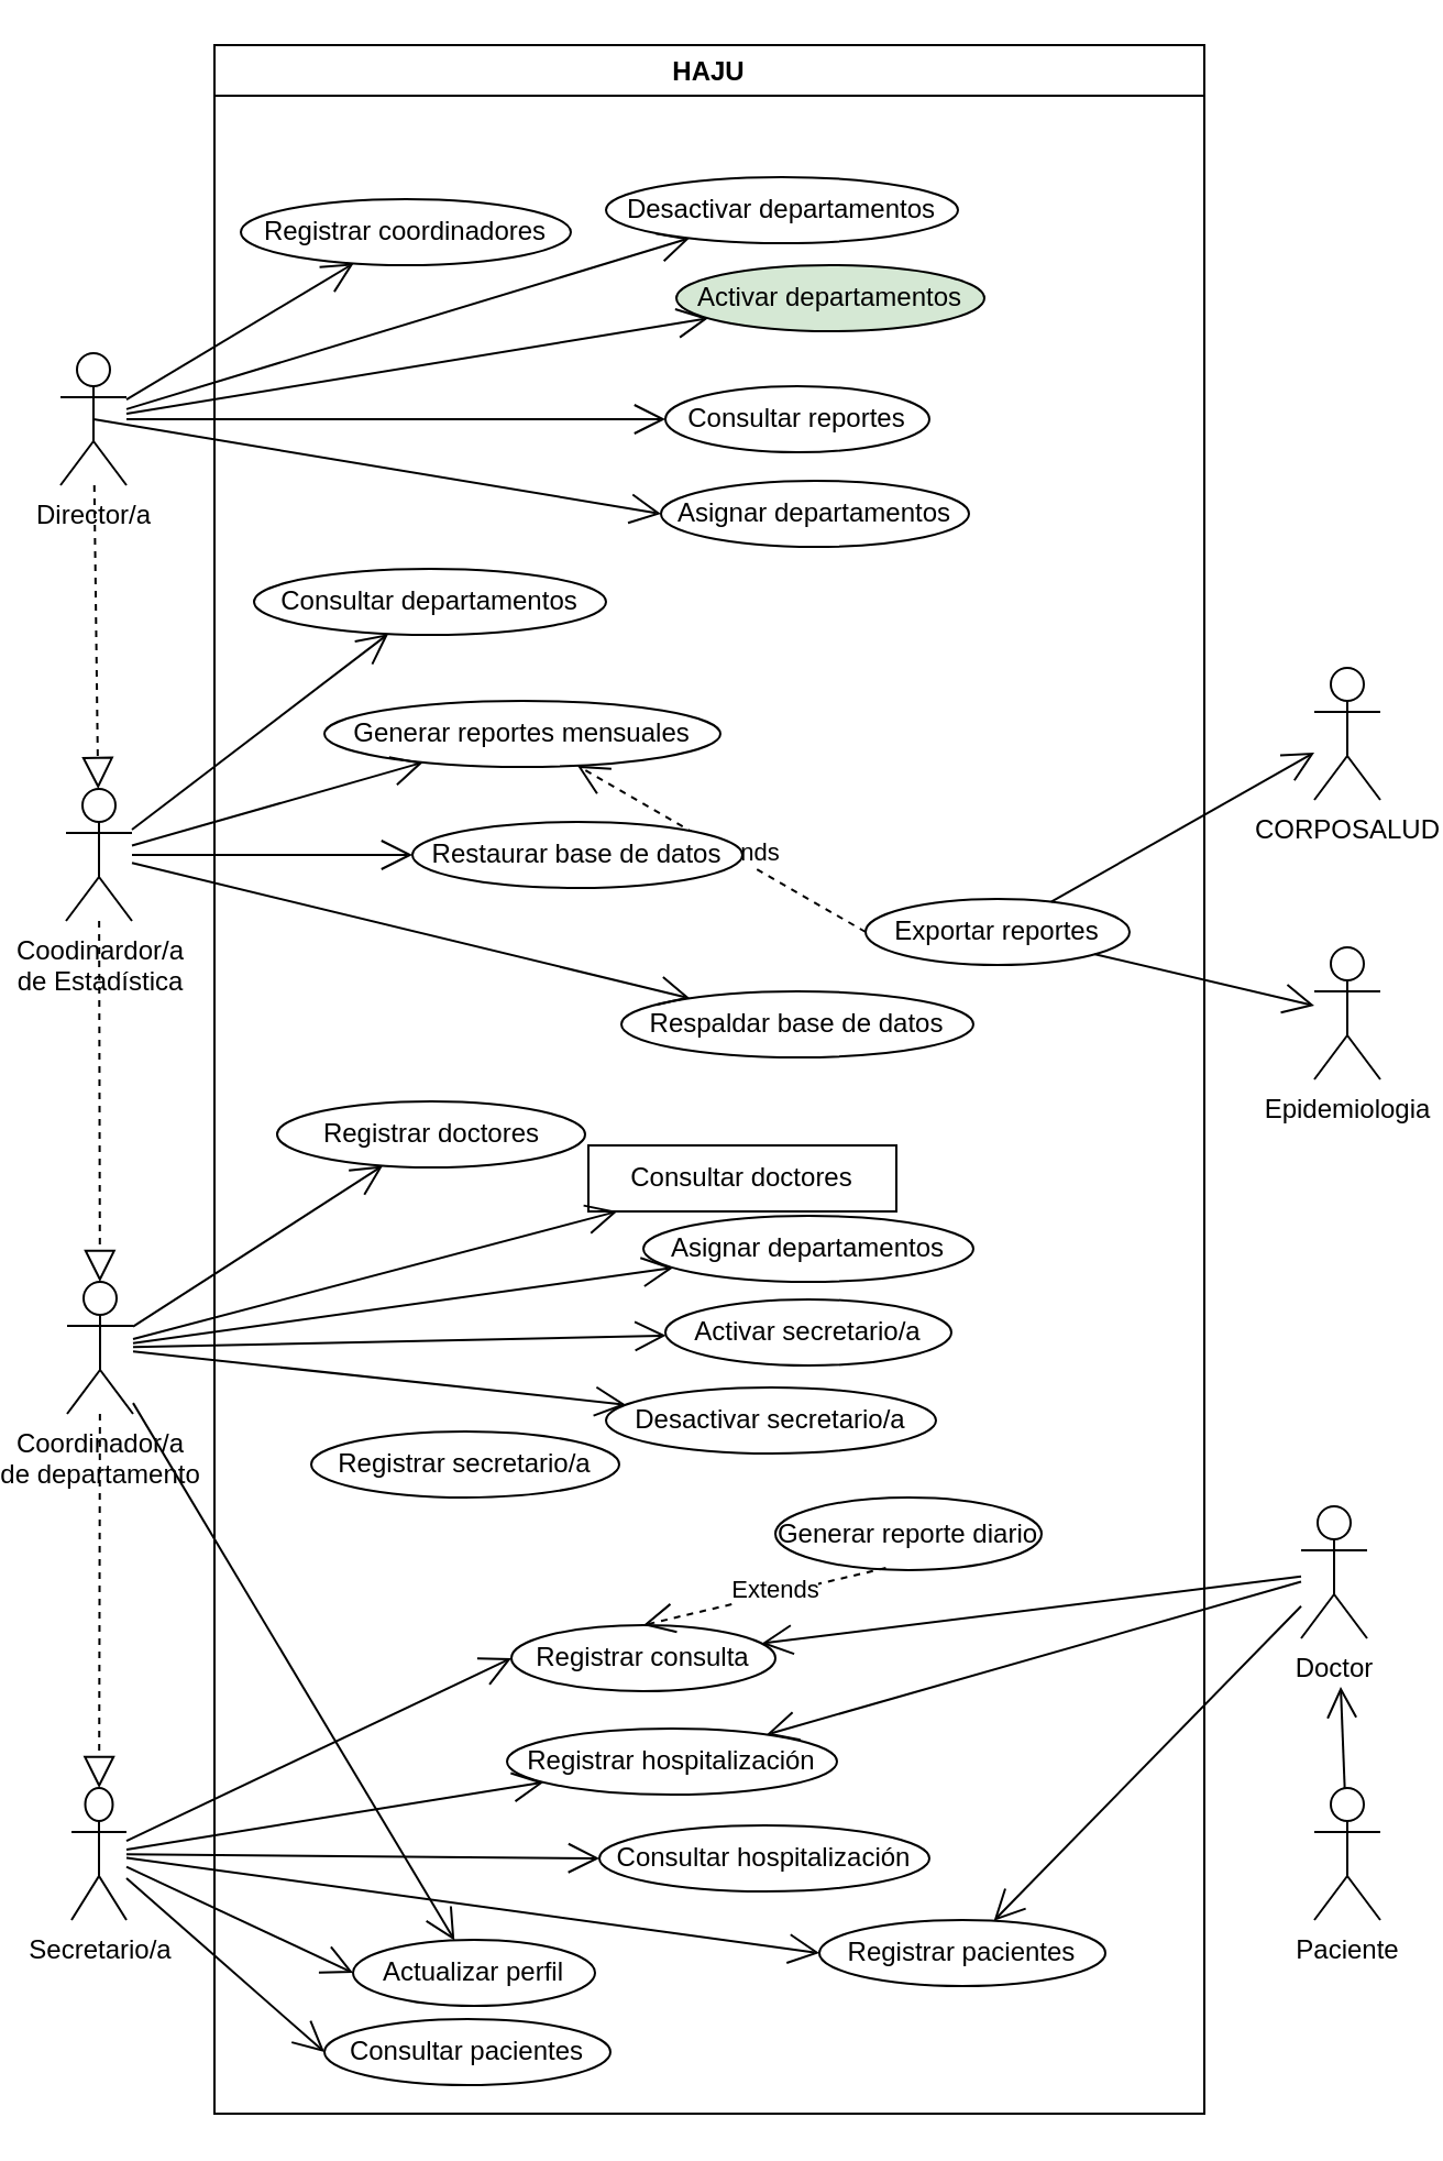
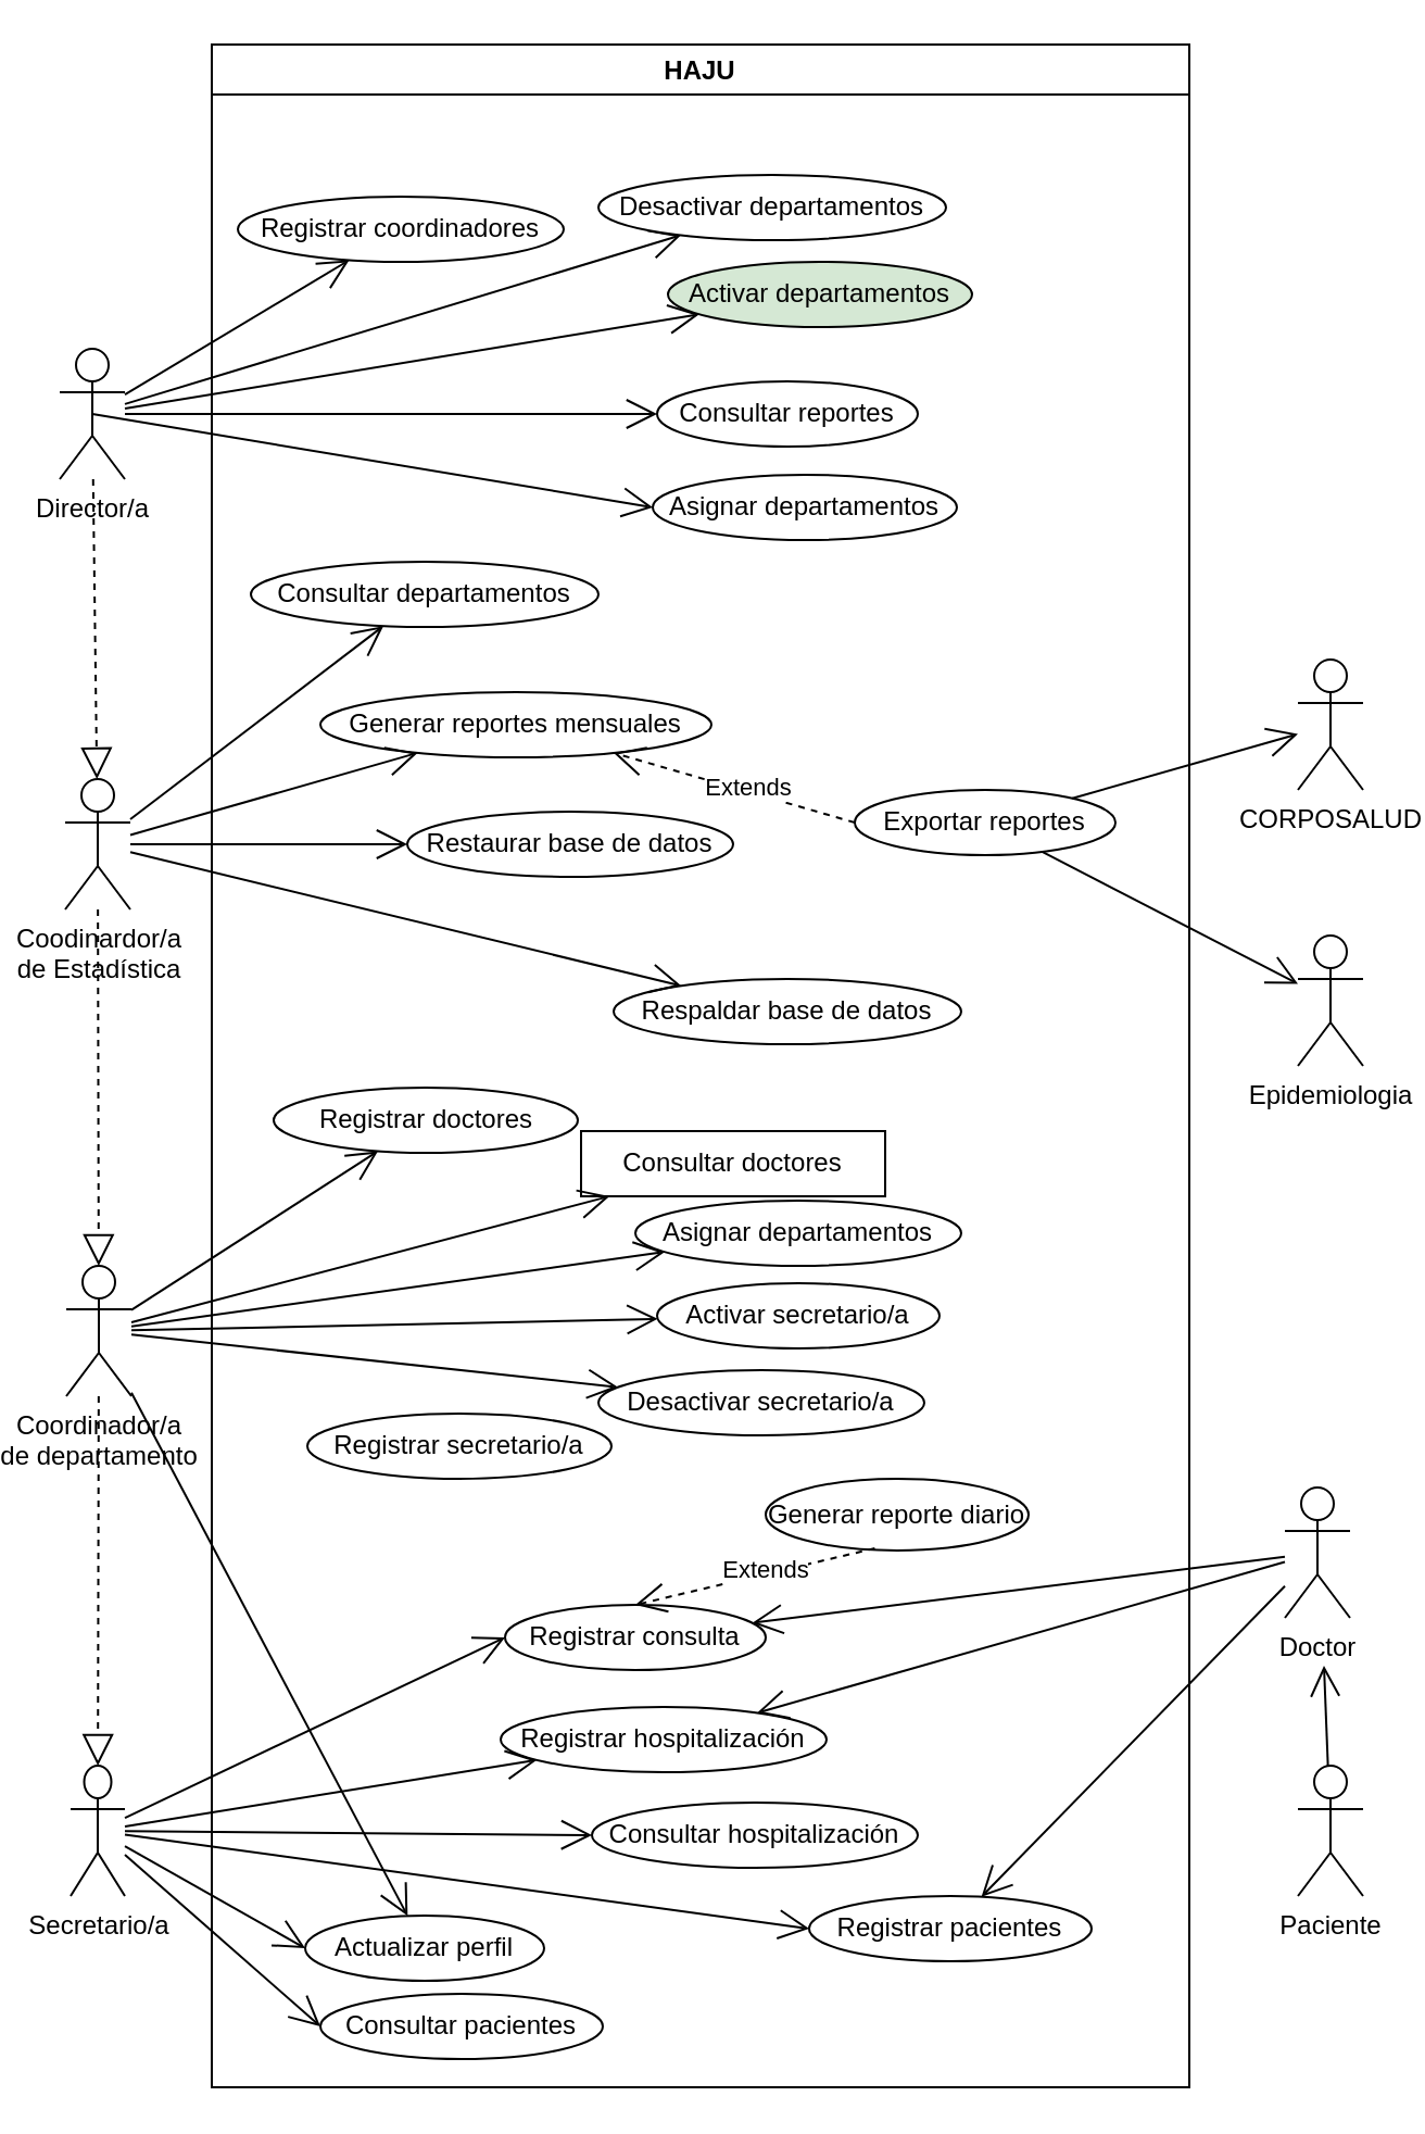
- <mxCell id="15" value="Exportar reportes" style="ellipse;whiteSpace=wrap;html=1;" parent="5" vertex="1"><mxGeometry x="296" y="388" width="120" height="30" as="geometry" /></mxCell>
+ <mxCell id="15" value="Exportar reportes" style="ellipse;whiteSpace=wrap;html=1;" parent="5" vertex="1"><mxGeometry x="296" y="343" width="120" height="30" as="geometry" /></mxCell>
- <mxCell id="7" value="Actualizar perfil" style="ellipse;whiteSpace=wrap;html=1;" parent="5" vertex="1"><mxGeometry x="63" y="861" width="110" height="30" as="geometry" /></mxCell>
+ <mxCell id="7" value="Actualizar perfil" style="ellipse;whiteSpace=wrap;html=1;" parent="5" vertex="1"><mxGeometry x="43" y="861" width="110" height="30" as="geometry" /></mxCell>
